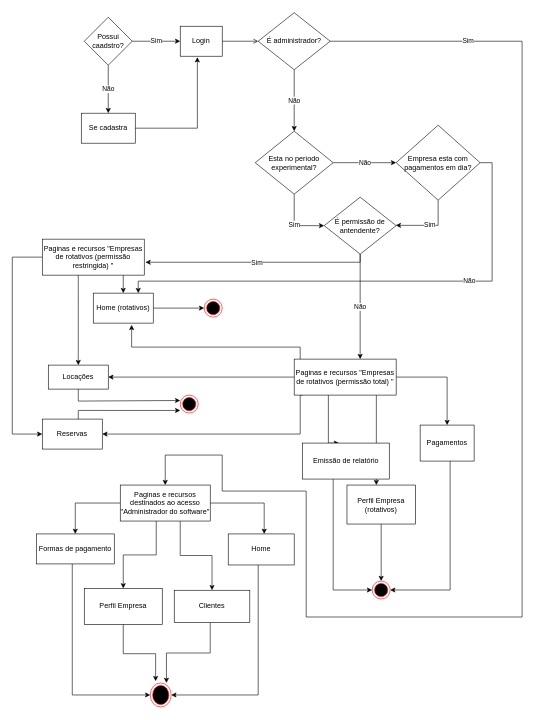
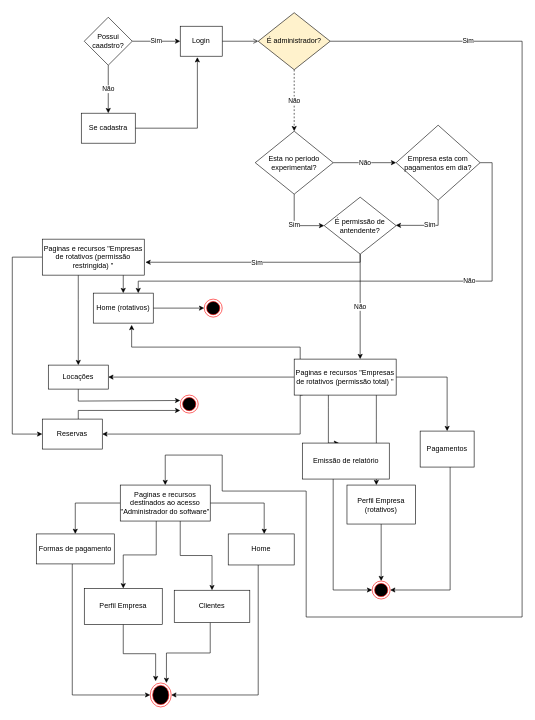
- <mxCell id="11" value="É administrador?" style="rhombus;whiteSpace=wrap;html=1;" parent="1" vertex="1"><mxGeometry x="430" y="20.5" width="120" height="95" as="geometry" /></mxCell>
+ <mxCell id="11" value="É administrador?" style="rhombus;whiteSpace=wrap;html=1;fillColor=#fff2cc;" parent="1" vertex="1"><mxGeometry x="430" y="20.5" width="120" height="95" as="geometry" /></mxCell>
- <mxCell id="9" value="Não" style="edgeStyle=orthogonalEdgeStyle;rounded=0;orthogonalLoop=1;jettySize=auto;html=1;entryX=0.5;entryY=0;entryDx=0;entryDy=0;" parent="1" source="11" target="19" edge="1"><mxGeometry relative="1" as="geometry" /></mxCell>
+ <mxCell id="9" value="Não" style="edgeStyle=orthogonalEdgeStyle;rounded=0;orthogonalLoop=1;jettySize=auto;html=1;entryX=0.5;entryY=0;entryDx=0;entryDy=0;dashed=1;" parent="1" source="11" target="19" edge="1"><mxGeometry relative="1" as="geometry" /></mxCell>
- <mxCell id="54" value="Pagamentos" style="rounded=0;whiteSpace=wrap;html=1;" parent="1" vertex="1"><mxGeometry x="700" y="708" width="90" height="60" as="geometry" /></mxCell>
+ <mxCell id="54" value="Pagamentos" style="rounded=0;whiteSpace=wrap;html=1;" parent="1" vertex="1"><mxGeometry x="700" y="718" width="90" height="60" as="geometry" /></mxCell>
